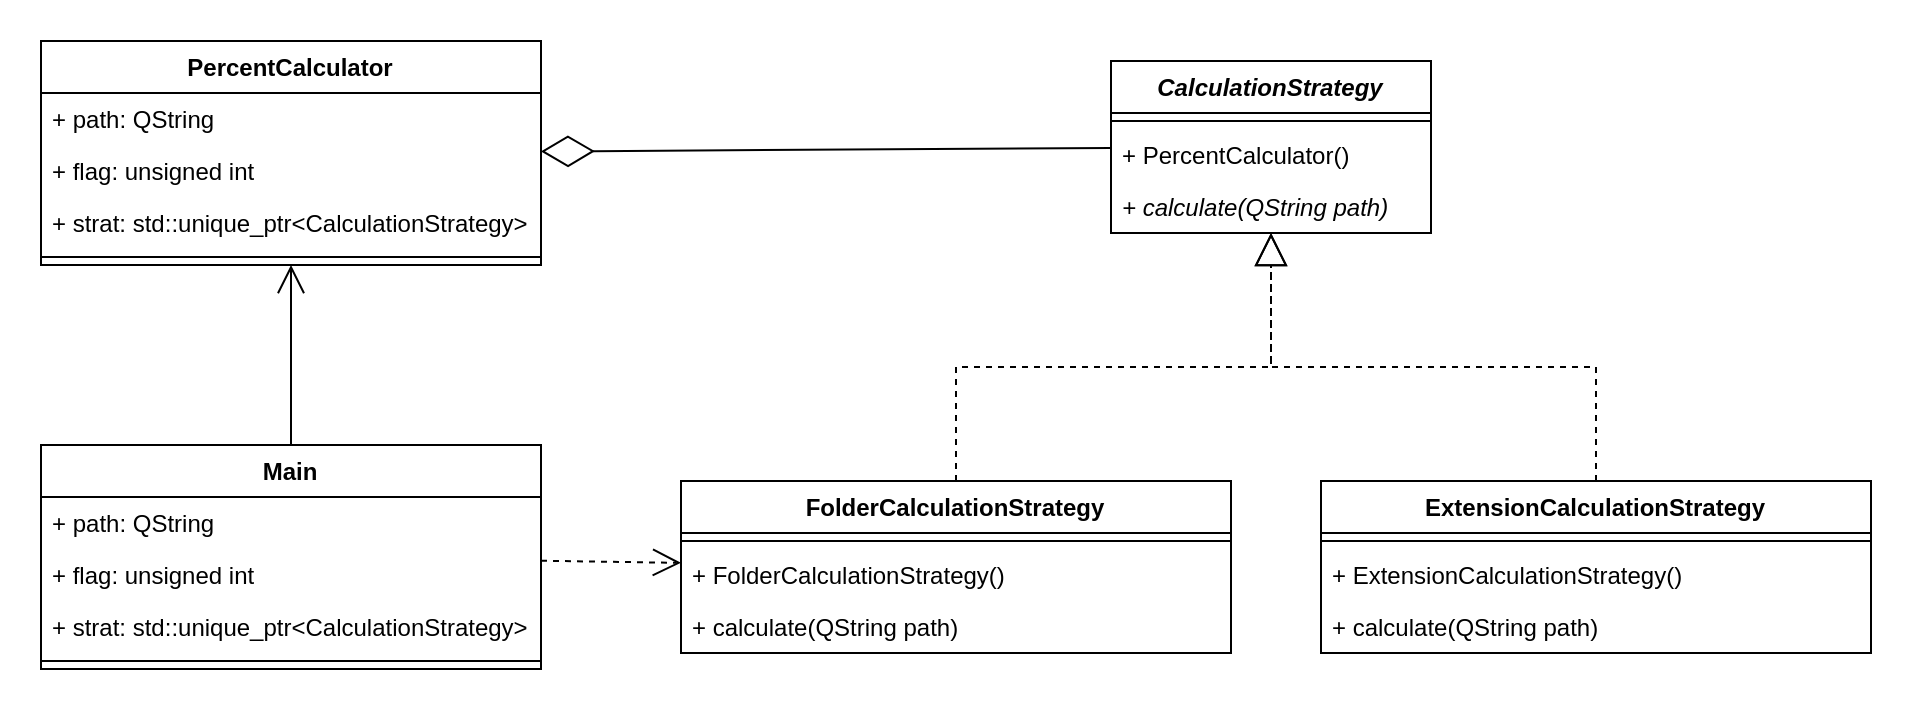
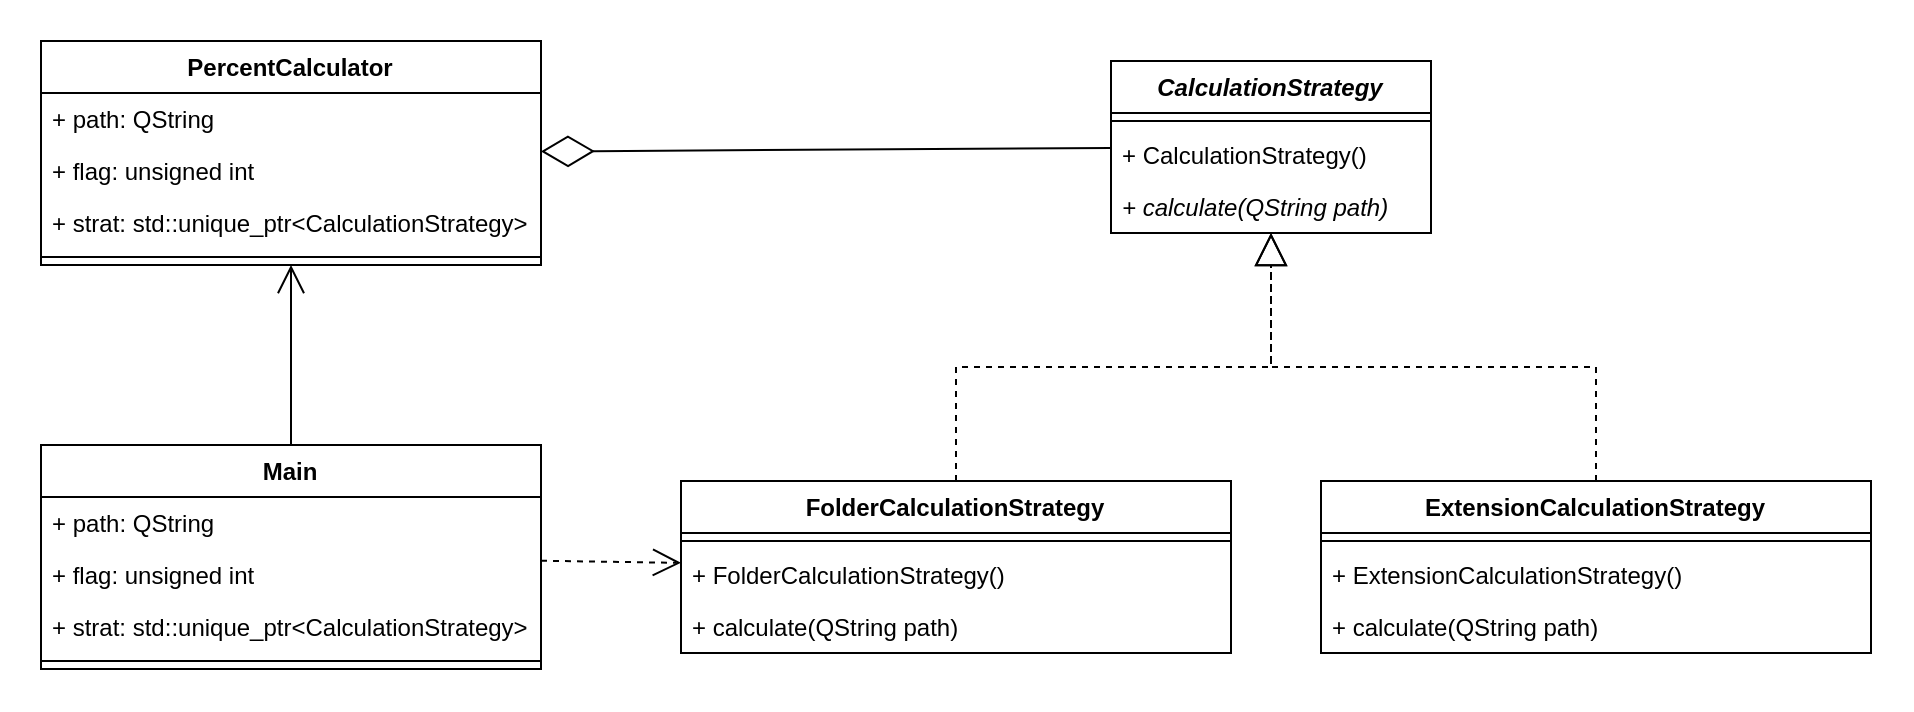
- <mxCell id="4" value="+&amp;nbsp;&lt;span style=&quot;text-align: center;&quot;&gt;PercentCalculator()&lt;/span&gt;" style="text;strokeColor=none;fillColor=none;align=left;verticalAlign=top;spacingLeft=4;spacingRight=4;overflow=hidden;rotatable=0;points=[[0,0.5],[1,0.5]];portConstraint=eastwest;whiteSpace=wrap;html=1;" parent="2" vertex="1"><mxGeometry y="34" width="160" height="26" as="geometry" /></mxCell>
+ <mxCell id="4" value="+&amp;nbsp;&lt;span style=&quot;text-align: center;&quot;&gt;CalculationStrategy()&lt;/span&gt;" style="text;strokeColor=none;fillColor=none;align=left;verticalAlign=top;spacingLeft=4;spacingRight=4;overflow=hidden;rotatable=0;points=[[0,0.5],[1,0.5]];portConstraint=eastwest;whiteSpace=wrap;html=1;" parent="2" vertex="1"><mxGeometry y="34" width="160" height="26" as="geometry" /></mxCell>
